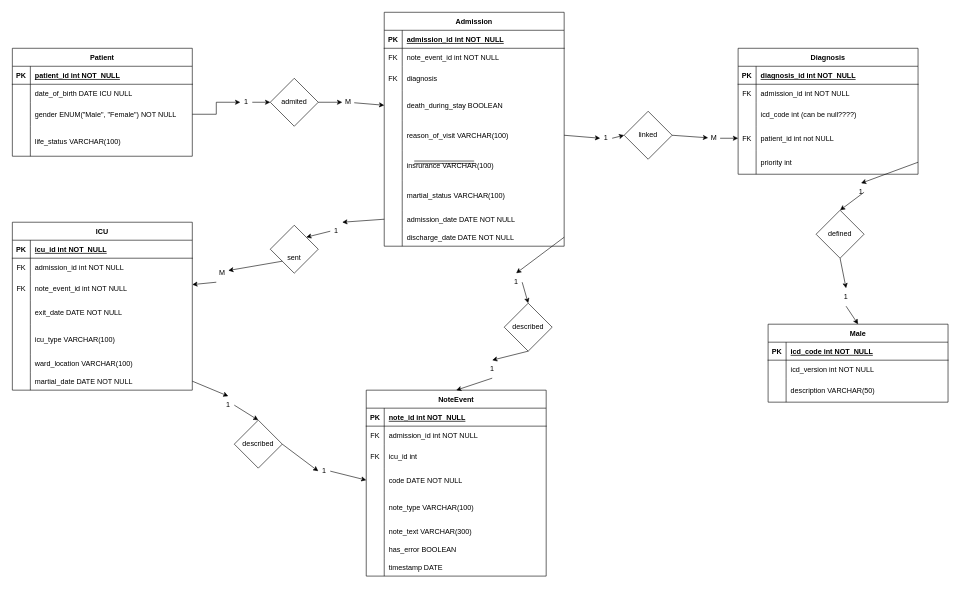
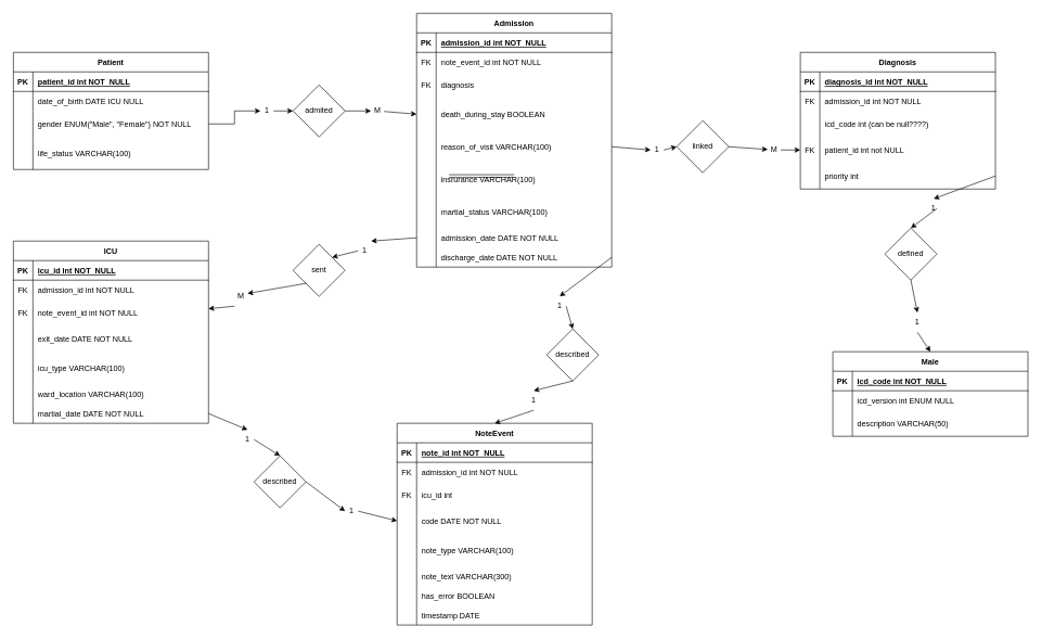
- <mxCell id="130" value="sent" style="text;html=1;align=center;verticalAlign=middle;whiteSpace=wrap;rounded=0;" parent="1" vertex="1"><mxGeometry x="460" y="415" width="60" height="30" as="geometry" /></mxCell>
+ <mxCell id="130" value="sent" style="text;html=1;align=center;verticalAlign=middle;whiteSpace=wrap;rounded=0;" parent="1" vertex="1"><mxGeometry x="460" y="400" width="60" height="30" as="geometry" /></mxCell>
- <mxCell id="85" value="icd_version int NOT NULL" style="shape=partialRectangle;overflow=hidden;connectable=0;fillColor=none;top=0;left=0;bottom=0;right=0;align=left;spacingLeft=6;" parent="83" vertex="1"><mxGeometry x="30" width="270" height="30" as="geometry"><mxRectangle width="270" height="30" as="alternateBounds" /></mxGeometry></mxCell>
+ <mxCell id="85" value="icd_version int ENUM NULL" style="shape=partialRectangle;overflow=hidden;connectable=0;fillColor=none;top=0;left=0;bottom=0;right=0;align=left;spacingLeft=6;" parent="83" vertex="1"><mxGeometry x="30" width="270" height="30" as="geometry"><mxRectangle width="270" height="30" as="alternateBounds" /></mxGeometry></mxCell>
